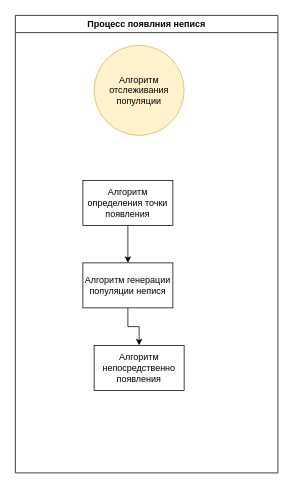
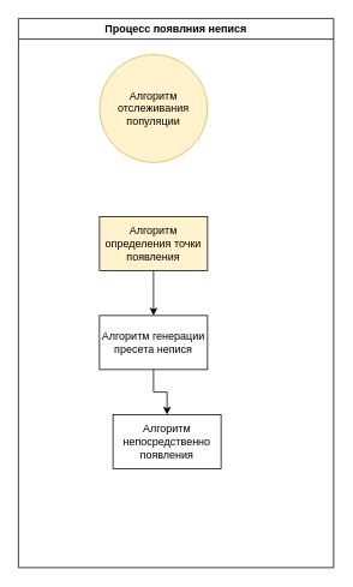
- <mxCell id="8" value="Алгоритм отслеживания популяции" style="ellipse;whiteSpace=wrap;html=1;aspect=fixed;fillColor=#fff2cc;strokeColor=#d6b656;" vertex="1" parent="2"><mxGeometry x="105" y="40" width="120" height="120" as="geometry" /></mxCell>
+ <mxCell id="8" value="Алгоритм отслеживания популяции" style="ellipse;whiteSpace=wrap;html=1;aspect=fixed;fillColor=#fff2cc;strokeColor=#d6b656;" vertex="1" parent="2"><mxGeometry x="90" y="40" width="120" height="120" as="geometry" /></mxCell>
- <mxCell id="6" value="Алгоритм определения точки появления" style="rounded=0;whiteSpace=wrap;html=1;" vertex="1" parent="2"><mxGeometry x="90" y="220" width="120" height="60" as="geometry" /></mxCell>
+ <mxCell id="6" value="Алгоритм определения точки появления" style="rounded=0;whiteSpace=wrap;html=1;fillColor=#fff2cc;" vertex="1" parent="2"><mxGeometry x="90" y="220" width="120" height="60" as="geometry" /></mxCell>
- <mxCell id="4" value="Алгоритм генерации популяции непися" style="rounded=0;whiteSpace=wrap;html=1;" vertex="1" parent="2"><mxGeometry x="90" y="330" width="120" height="60" as="geometry" /></mxCell>
+ <mxCell id="4" value="Алгоритм генерации пресета непися" style="rounded=0;whiteSpace=wrap;html=1;" vertex="1" parent="2"><mxGeometry x="90" y="330" width="120" height="60" as="geometry" /></mxCell>
